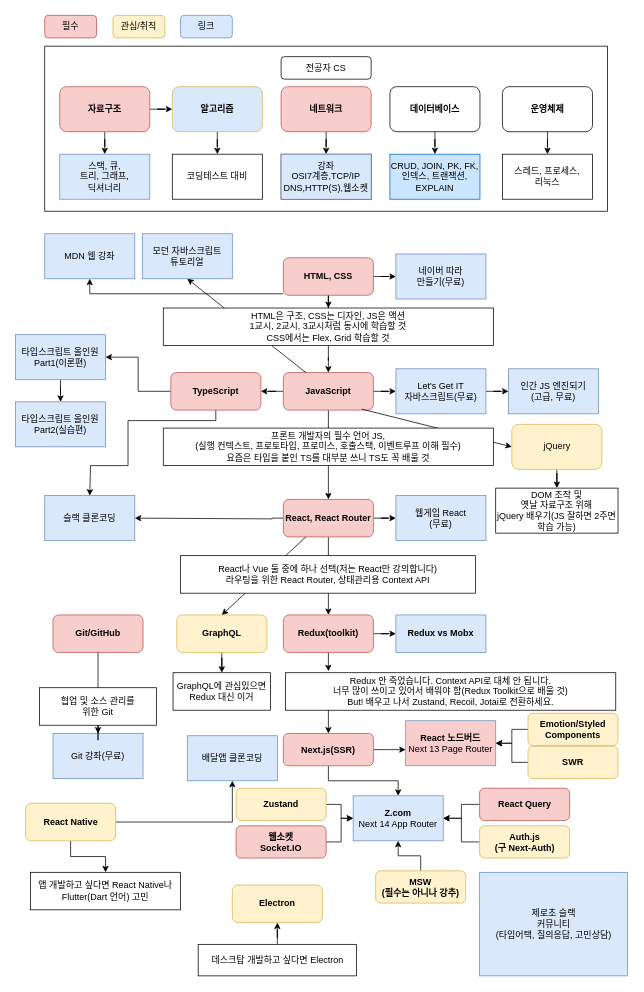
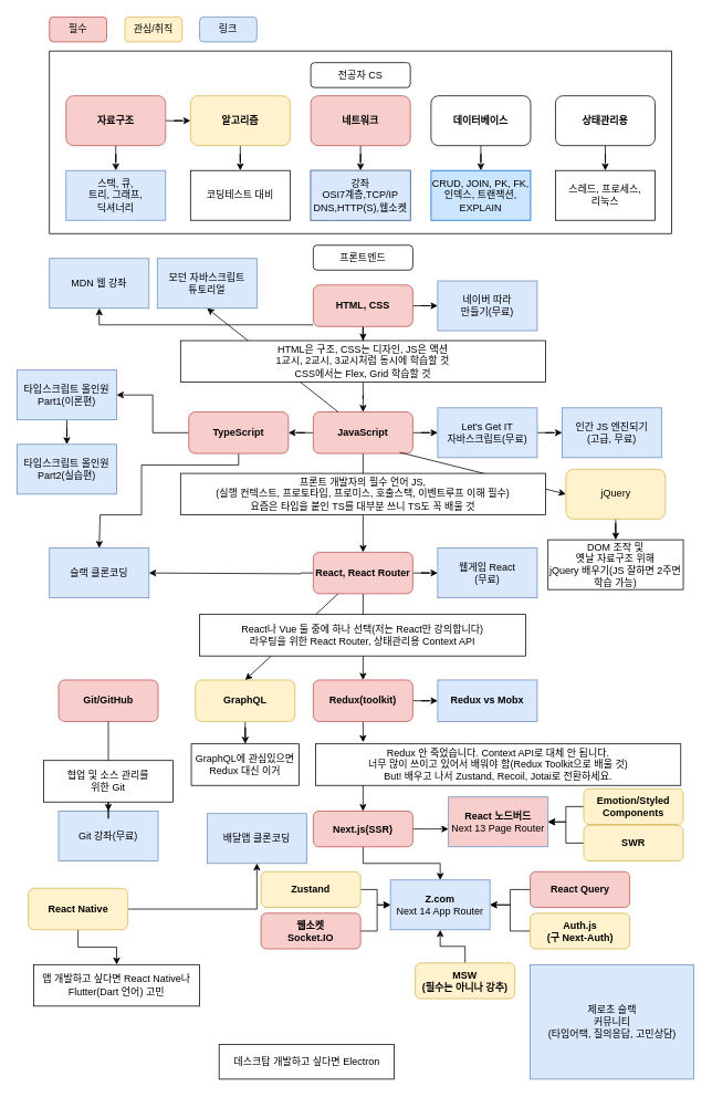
- <mxCell id="15" value="&lt;b&gt;알고리즘&lt;/b&gt;" style="rounded=1;whiteSpace=wrap;html=1;fillColor=#dae8fc;strokeColor=#d6b656;" parent="2" vertex="1"><mxGeometry x="170" y="54" width="120" height="60" as="geometry" /></mxCell>
+ <mxCell id="15" value="&lt;b&gt;알고리즘&lt;/b&gt;" style="rounded=1;whiteSpace=wrap;html=1;fillColor=#fff2cc;strokeColor=#d6b656;" parent="2" vertex="1"><mxGeometry x="170" y="54" width="120" height="60" as="geometry" /></mxCell>
- <mxCell id="13" value="&lt;b&gt;운영체제&lt;/b&gt;" style="rounded=1;whiteSpace=wrap;html=1;" parent="2" vertex="1"><mxGeometry x="610" y="54" width="120" height="60" as="geometry" /></mxCell>
+ <mxCell id="13" value="&lt;b&gt;상태관리용&lt;/b&gt;" style="rounded=1;whiteSpace=wrap;html=1;" parent="2" vertex="1"><mxGeometry x="610" y="54" width="120" height="60" as="geometry" /></mxCell>
+ <mxCell id="44" value="프론트엔드" style="rounded=1;whiteSpace=wrap;html=1;" parent="1" vertex="1"><mxGeometry x="377" y="295" width="120" height="30" as="geometry" /></mxCell>
- <mxCell id="92" value="&lt;b&gt;Electron&lt;br&gt;&lt;/b&gt;" style="rounded=1;whiteSpace=wrap;html=1;fillColor=#fff2cc;strokeColor=#d6b656;" parent="1" vertex="1"><mxGeometry x="309" y="1179" width="120" height="50" as="geometry" /></mxCell>
- <mxCell id="72" value="" style="edgeStyle=orthogonalEdgeStyle;rounded=0;orthogonalLoop=1;jettySize=auto;html=1;" parent="1" source="73" target="92" edge="1"><mxGeometry relative="1" as="geometry" /></mxCell>
